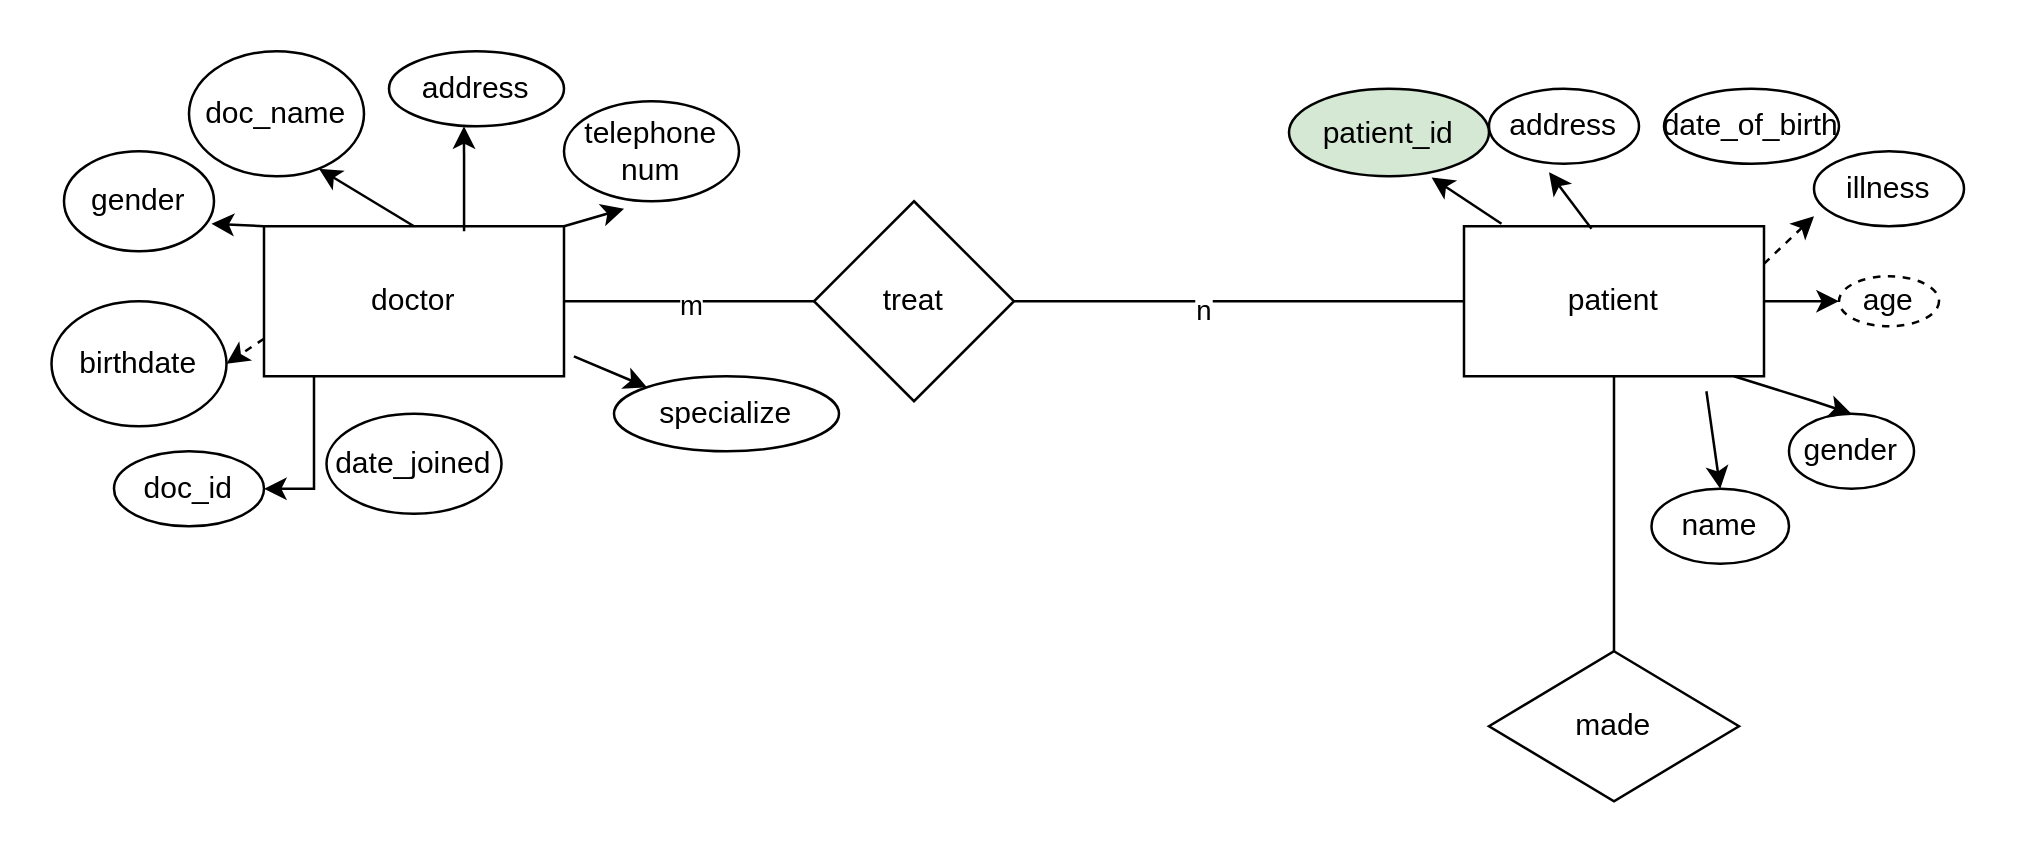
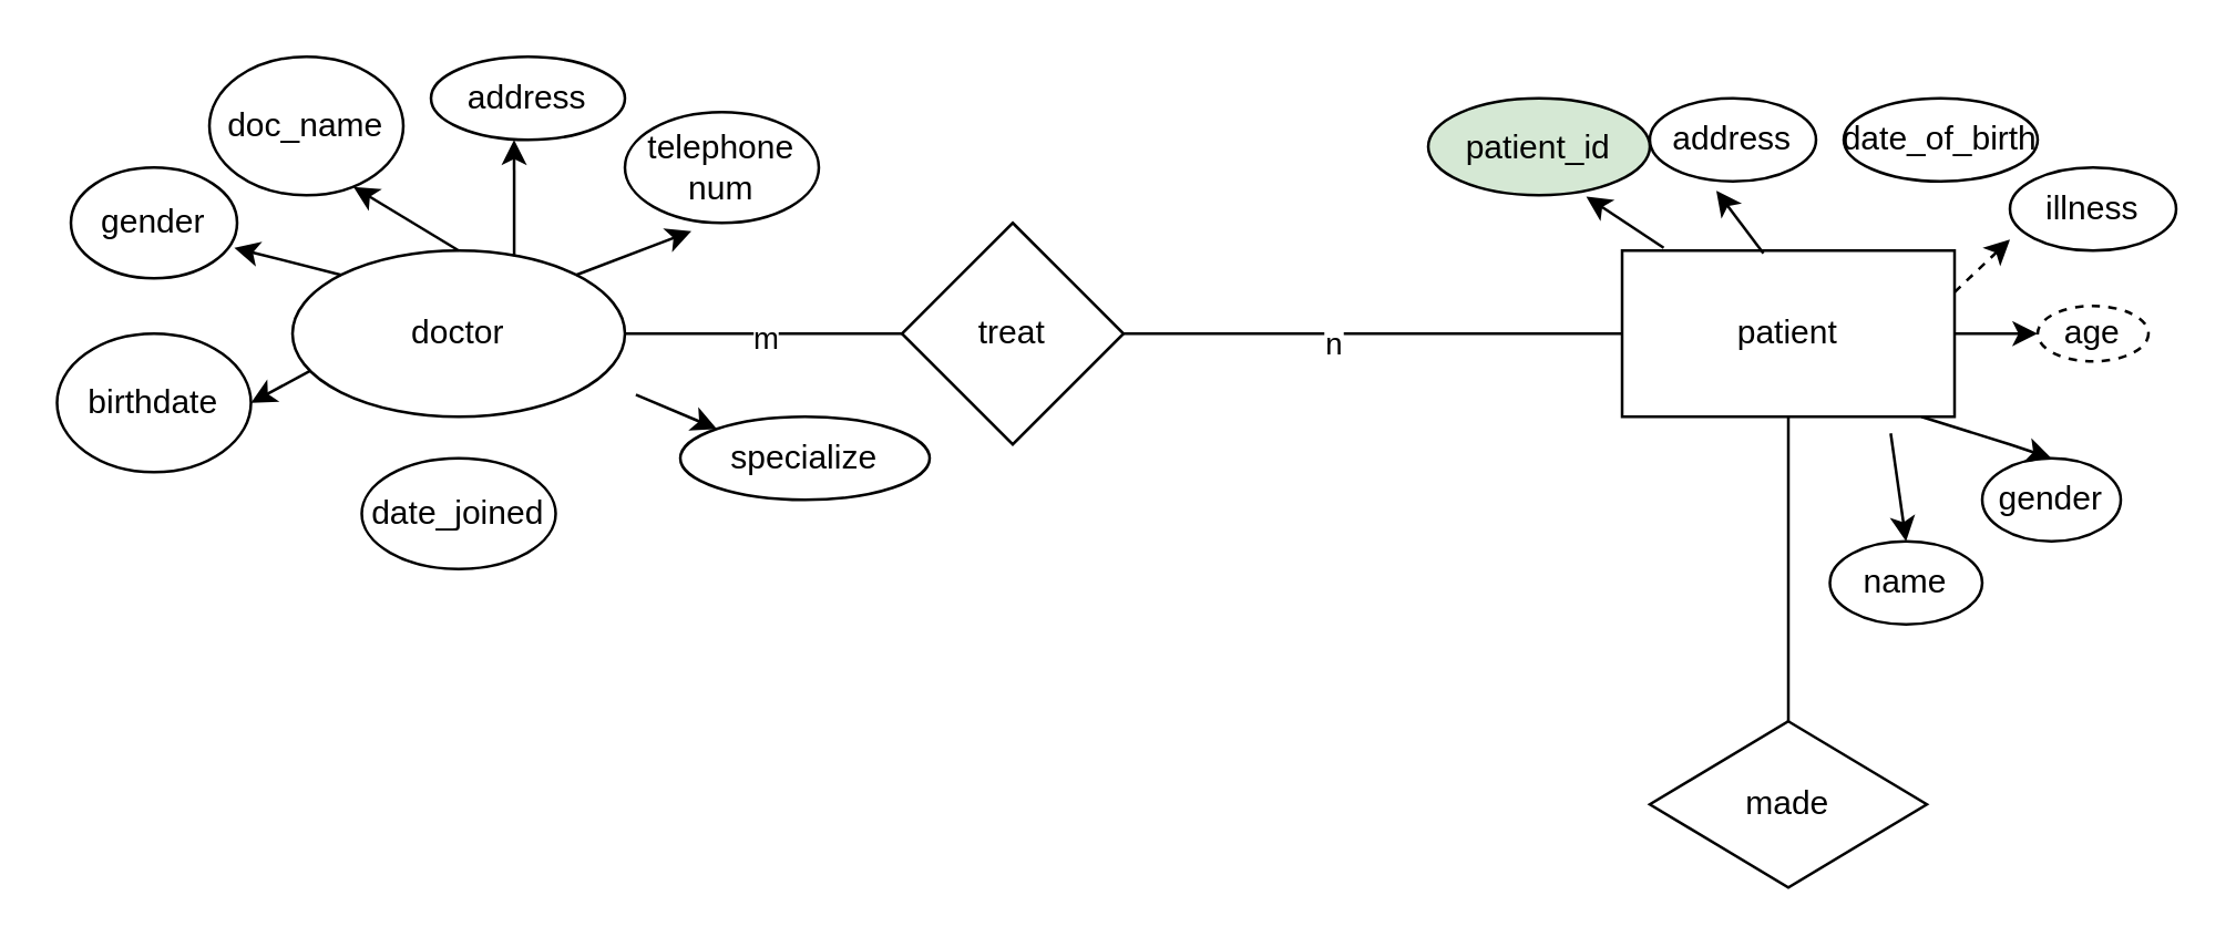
- <mxCell id="3" value="doctor" style="rounded=0;whiteSpace=wrap;html=1;" vertex="1" parent="1"><mxGeometry x="105" y="90" width="120" height="60" as="geometry" /></mxCell>
+ <mxCell id="3" value="doctor" style="ellipse;whiteSpace=wrap;html=1;" vertex="1" parent="1"><mxGeometry x="105" y="90" width="120" height="60" as="geometry" /></mxCell>
- <mxCell id="16" value="" style="endArrow=classic;html=1;rounded=0;entryX=1;entryY=0.5;entryDx=0;entryDy=0;exitX=0;exitY=0.75;exitDx=0;exitDy=0;dashed=1;" edge="1" parent="1" source="3" target="7"><mxGeometry width="50" height="50" relative="1" as="geometry"><mxPoint x="425" y="330" as="sourcePoint" /><mxPoint x="475" y="280" as="targetPoint" /></mxGeometry></mxCell>
+ <mxCell id="16" value="" style="endArrow=classic;html=1;rounded=0;entryX=1;entryY=0.5;entryDx=0;entryDy=0;exitX=0;exitY=0.75;exitDx=0;exitDy=0;" edge="1" parent="1" source="3" target="7"><mxGeometry width="50" height="50" relative="1" as="geometry"><mxPoint x="425" y="330" as="sourcePoint" /><mxPoint x="475" y="280" as="targetPoint" /></mxGeometry></mxCell>
- <mxCell id="2" value="" style="edgeStyle=orthogonalEdgeStyle;rounded=0;orthogonalLoop=1;jettySize=auto;html=1;" edge="1" parent="1" source="3" target="4"><mxGeometry relative="1" as="geometry"><Array as="points"><mxPoint x="125" y="195" /></Array></mxGeometry></mxCell>
- <mxCell id="4" value="doc_id" style="ellipse;whiteSpace=wrap;html=1;" vertex="1" parent="1"><mxGeometry x="45" y="180" width="60" height="30" as="geometry" /></mxCell>
